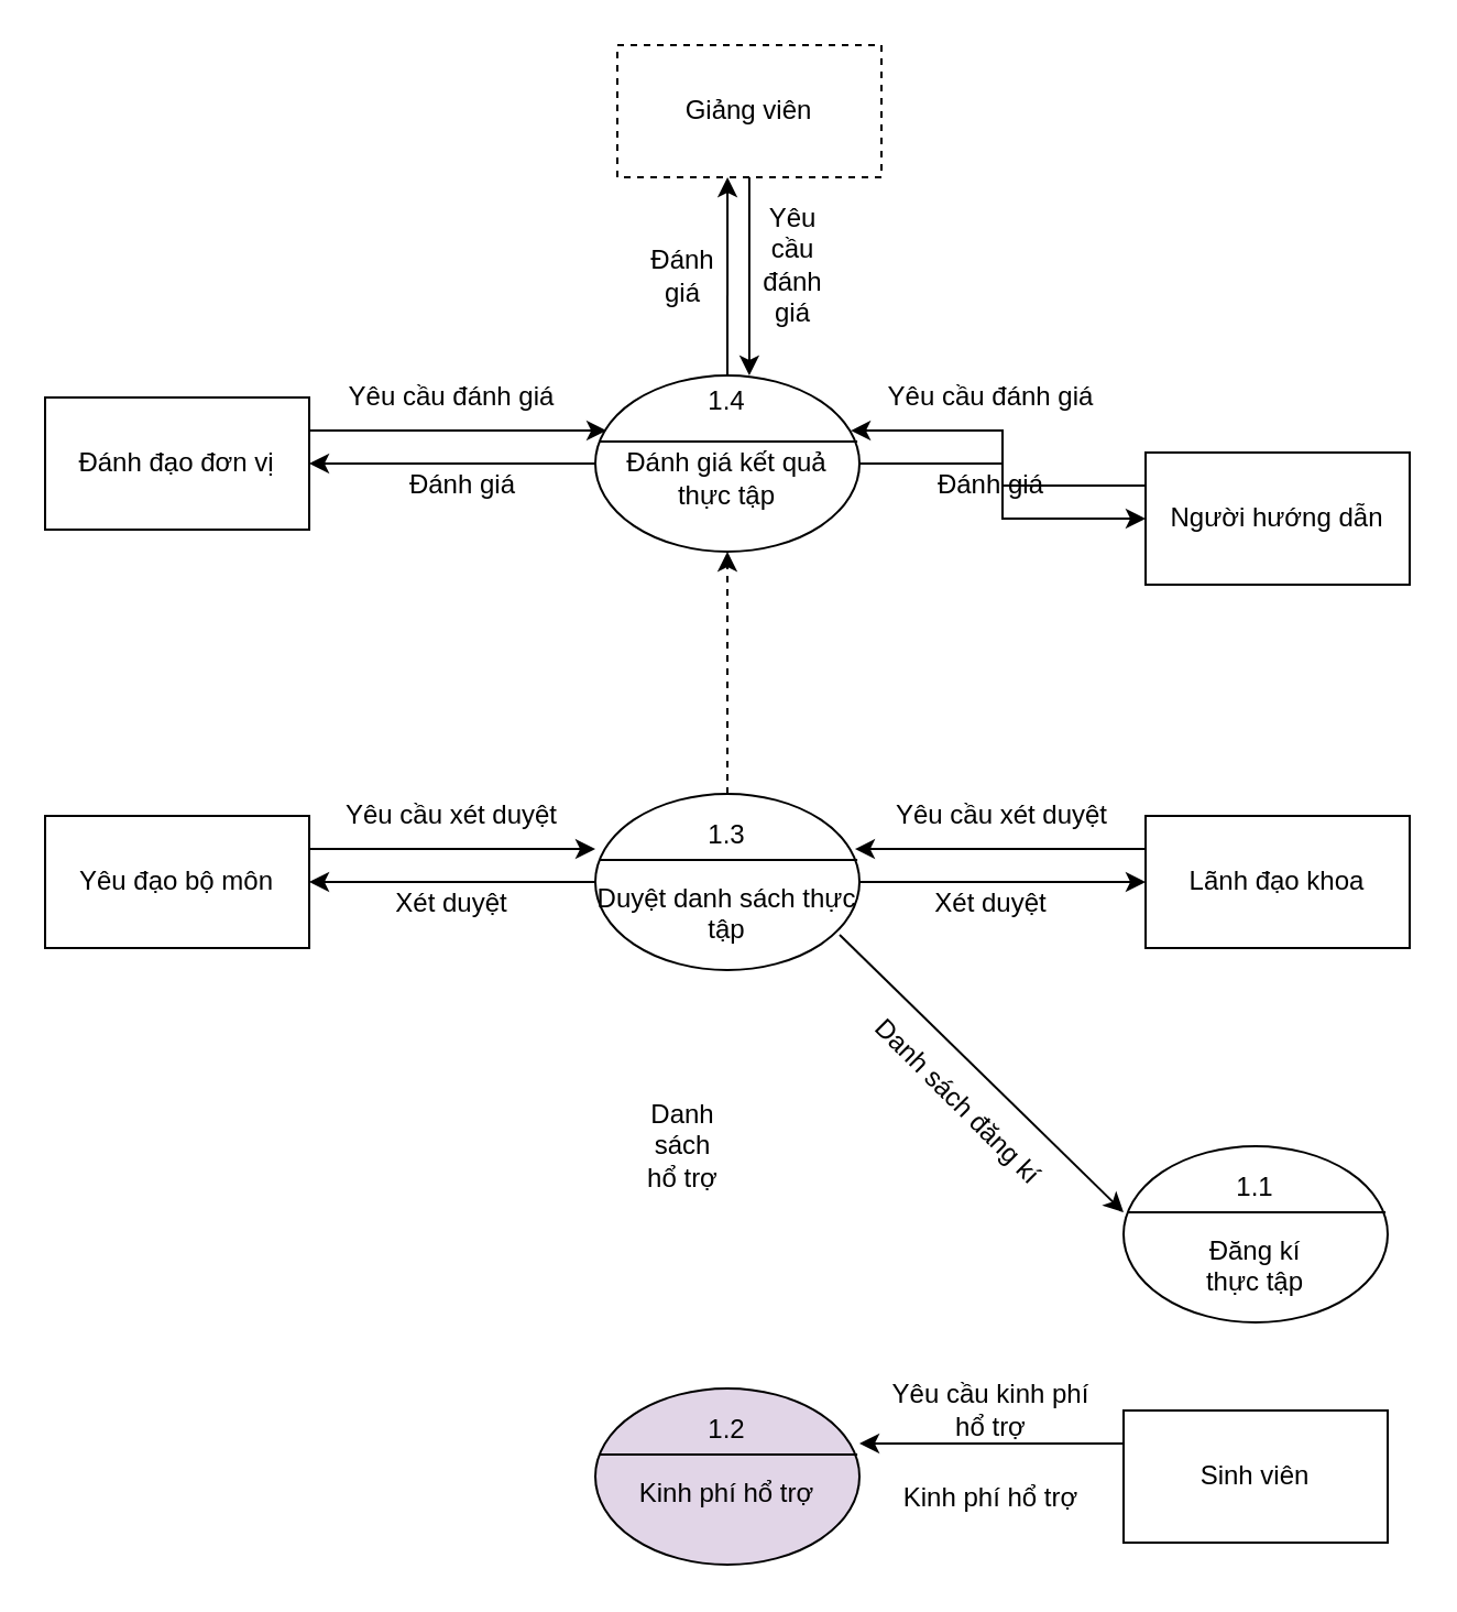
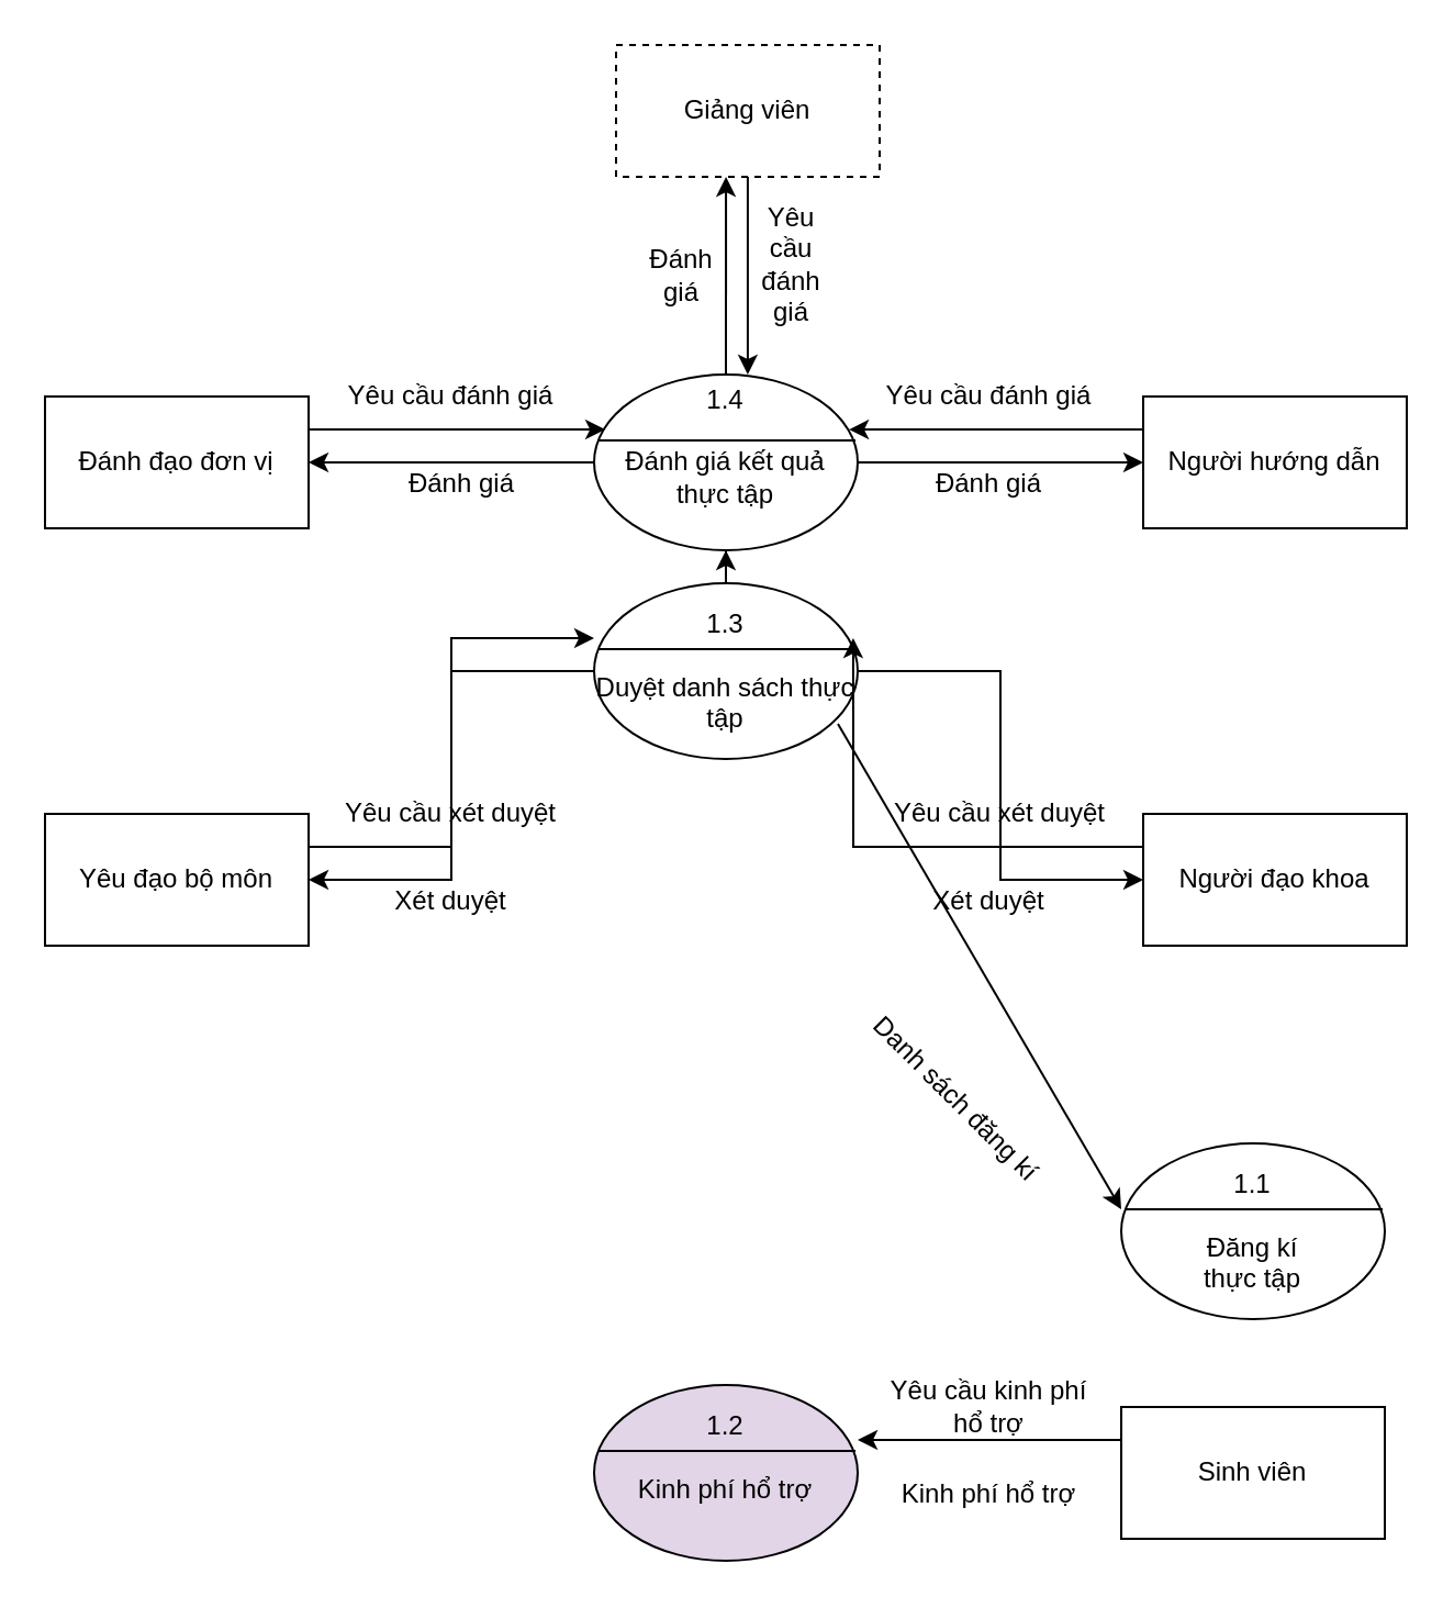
- <mxCell id="25" value="Người hướng dẫn" style="rounded=0;whiteSpace=wrap;html=1;" vertex="1" parent="1"><mxGeometry x="520" y="205" width="120" height="60" as="geometry" /></mxCell>
+ <mxCell id="25" value="Người hướng dẫn" style="rounded=0;whiteSpace=wrap;html=1;" vertex="1" parent="1"><mxGeometry x="520" y="180" width="120" height="60" as="geometry" /></mxCell>
- <mxCell id="7" value="&lt;br&gt;1.3&lt;br&gt;&lt;br&gt;Duyệt danh sách thực tập&lt;br&gt;&lt;br&gt;" style="ellipse;whiteSpace=wrap;html=1;" vertex="1" parent="1"><mxGeometry x="270" y="360" width="120" height="80" as="geometry" /></mxCell>
+ <mxCell id="7" value="&lt;br&gt;1.3&lt;br&gt;&lt;br&gt;Duyệt danh sách thực tập&lt;br&gt;&lt;br&gt;" style="ellipse;whiteSpace=wrap;html=1;" vertex="1" parent="1"><mxGeometry x="270" y="265" width="120" height="80" as="geometry" /></mxCell>
- <mxCell id="19" value="Lãnh đạo khoa" style="rounded=0;whiteSpace=wrap;html=1;" vertex="1" parent="1"><mxGeometry x="520" y="370" width="120" height="60" as="geometry" /></mxCell>
+ <mxCell id="19" value="Người đạo khoa" style="rounded=0;whiteSpace=wrap;html=1;" vertex="1" parent="1"><mxGeometry x="520" y="370" width="120" height="60" as="geometry" /></mxCell>
- <mxCell id="40" value="Danh sách hổ trợ" style="text;html=1;strokeColor=none;fillColor=none;align=center;verticalAlign=middle;whiteSpace=wrap;rounded=0;" vertex="1" parent="1"><mxGeometry x="290" y="500" width="40" height="40" as="geometry" /></mxCell>
